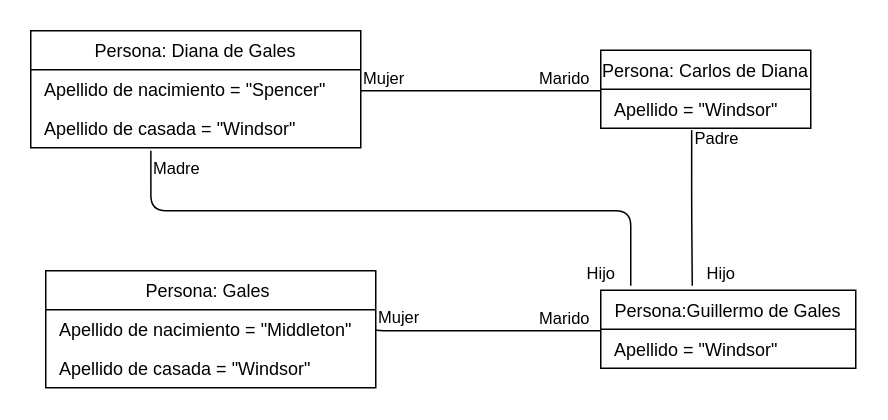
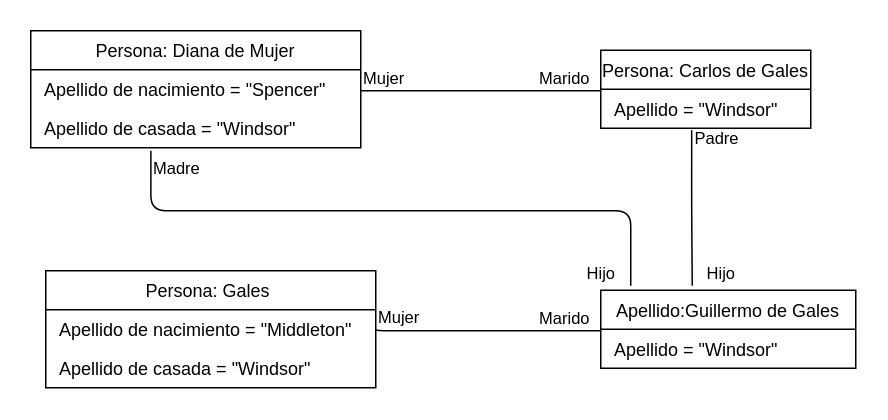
- <mxCell id="2" value="Persona: Diana de Gales" style="swimlane;fontStyle=0;childLayout=stackLayout;horizontal=1;startSize=26;fillColor=none;horizontalStack=0;resizeParent=1;resizeParentMax=0;resizeLast=0;collapsible=1;marginBottom=0;" parent="1" vertex="1"><mxGeometry x="20" y="20" width="220" height="78" as="geometry" /></mxCell>
+ <mxCell id="2" value="Persona: Diana de Mujer" style="swimlane;fontStyle=0;childLayout=stackLayout;horizontal=1;startSize=26;fillColor=none;horizontalStack=0;resizeParent=1;resizeParentMax=0;resizeLast=0;collapsible=1;marginBottom=0;" parent="1" vertex="1"><mxGeometry x="20" y="20" width="220" height="78" as="geometry" /></mxCell>
- <mxCell id="5" value="Persona: Carlos de Diana" style="swimlane;fontStyle=0;childLayout=stackLayout;horizontal=1;startSize=26;fillColor=none;horizontalStack=0;resizeParent=1;resizeParentMax=0;resizeLast=0;collapsible=1;marginBottom=0;" parent="1" vertex="1"><mxGeometry x="400" y="33" width="140" height="52" as="geometry" /></mxCell>
+ <mxCell id="5" value="Persona: Carlos de Gales" style="swimlane;fontStyle=0;childLayout=stackLayout;horizontal=1;startSize=26;fillColor=none;horizontalStack=0;resizeParent=1;resizeParentMax=0;resizeLast=0;collapsible=1;marginBottom=0;" parent="1" vertex="1"><mxGeometry x="400" y="33" width="140" height="52" as="geometry" /></mxCell>
- <mxCell id="7" value="Persona:Guillermo de Gales" style="swimlane;fontStyle=0;childLayout=stackLayout;horizontal=1;startSize=26;fillColor=none;horizontalStack=0;resizeParent=1;resizeParentMax=0;resizeLast=0;collapsible=1;marginBottom=0;" parent="1" vertex="1"><mxGeometry x="400" y="193" width="170" height="52" as="geometry" /></mxCell>
+ <mxCell id="7" value="Apellido:Guillermo de Gales" style="swimlane;fontStyle=0;childLayout=stackLayout;horizontal=1;startSize=26;fillColor=none;horizontalStack=0;resizeParent=1;resizeParentMax=0;resizeLast=0;collapsible=1;marginBottom=0;" parent="1" vertex="1"><mxGeometry x="400" y="193" width="170" height="52" as="geometry" /></mxCell>
